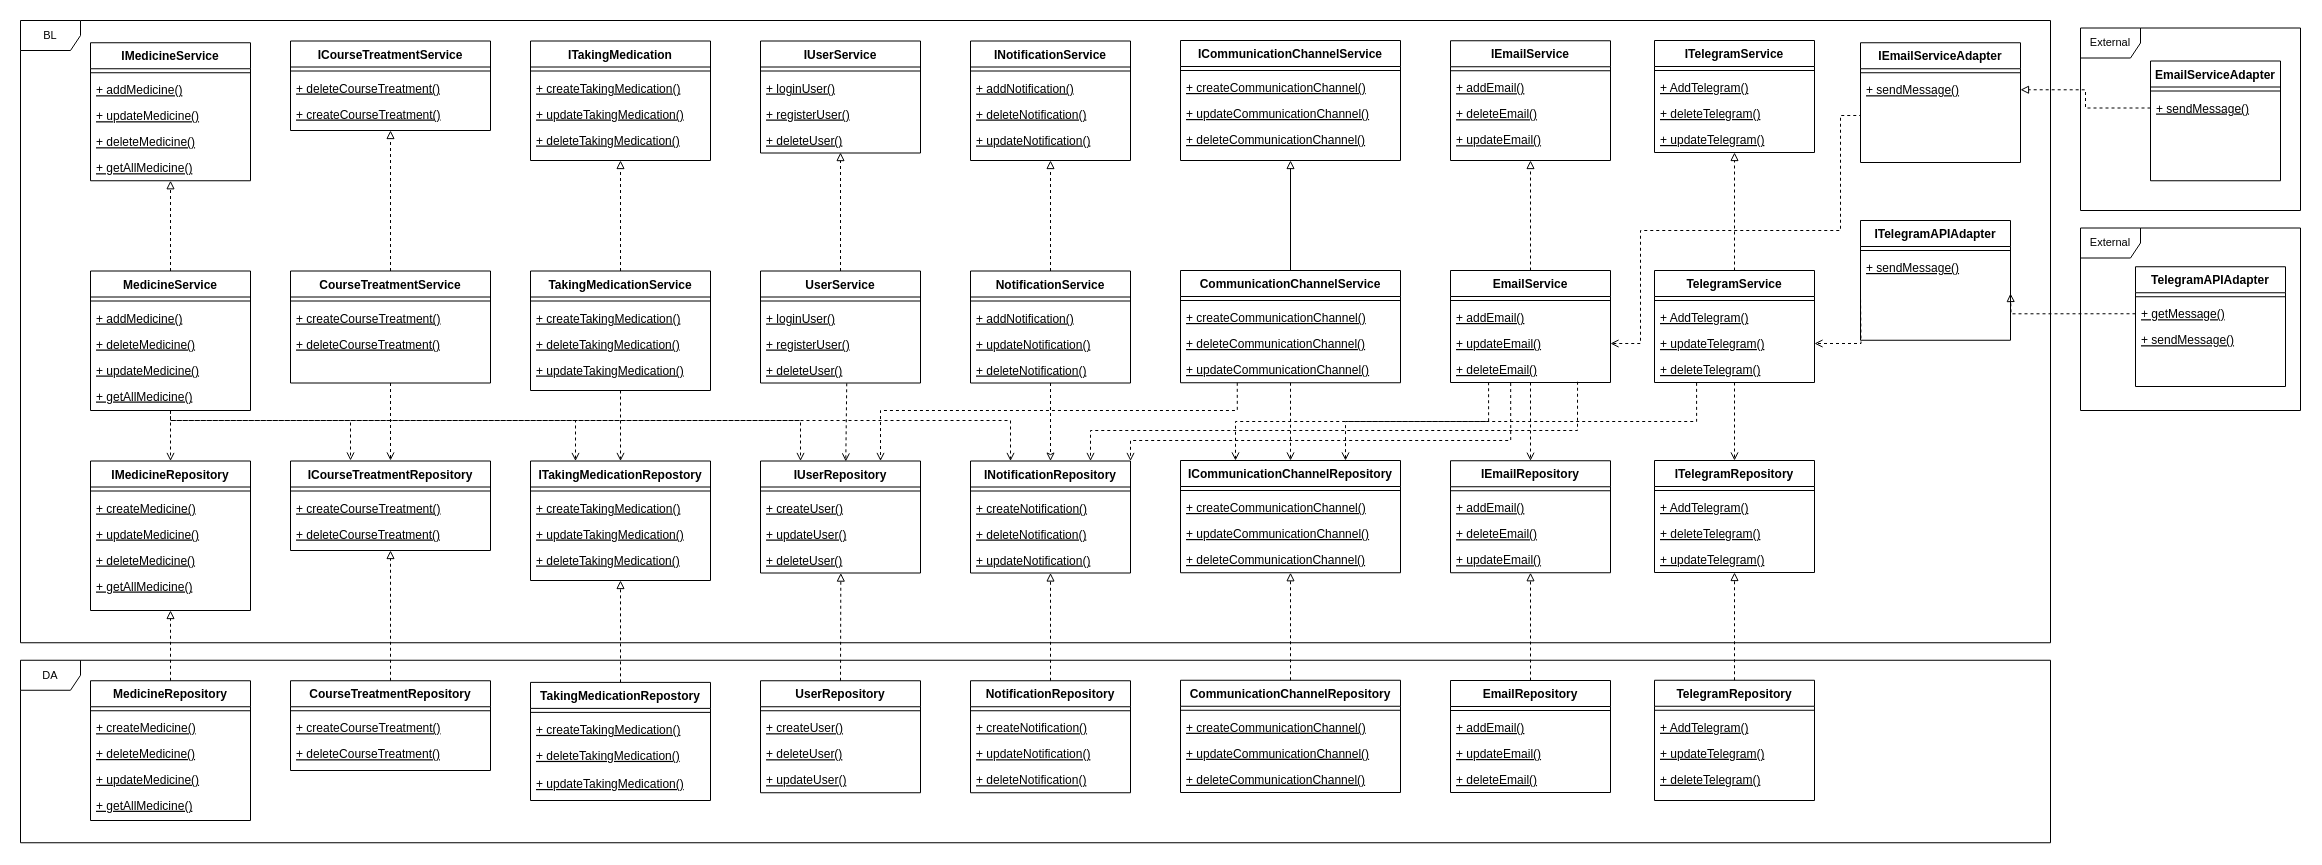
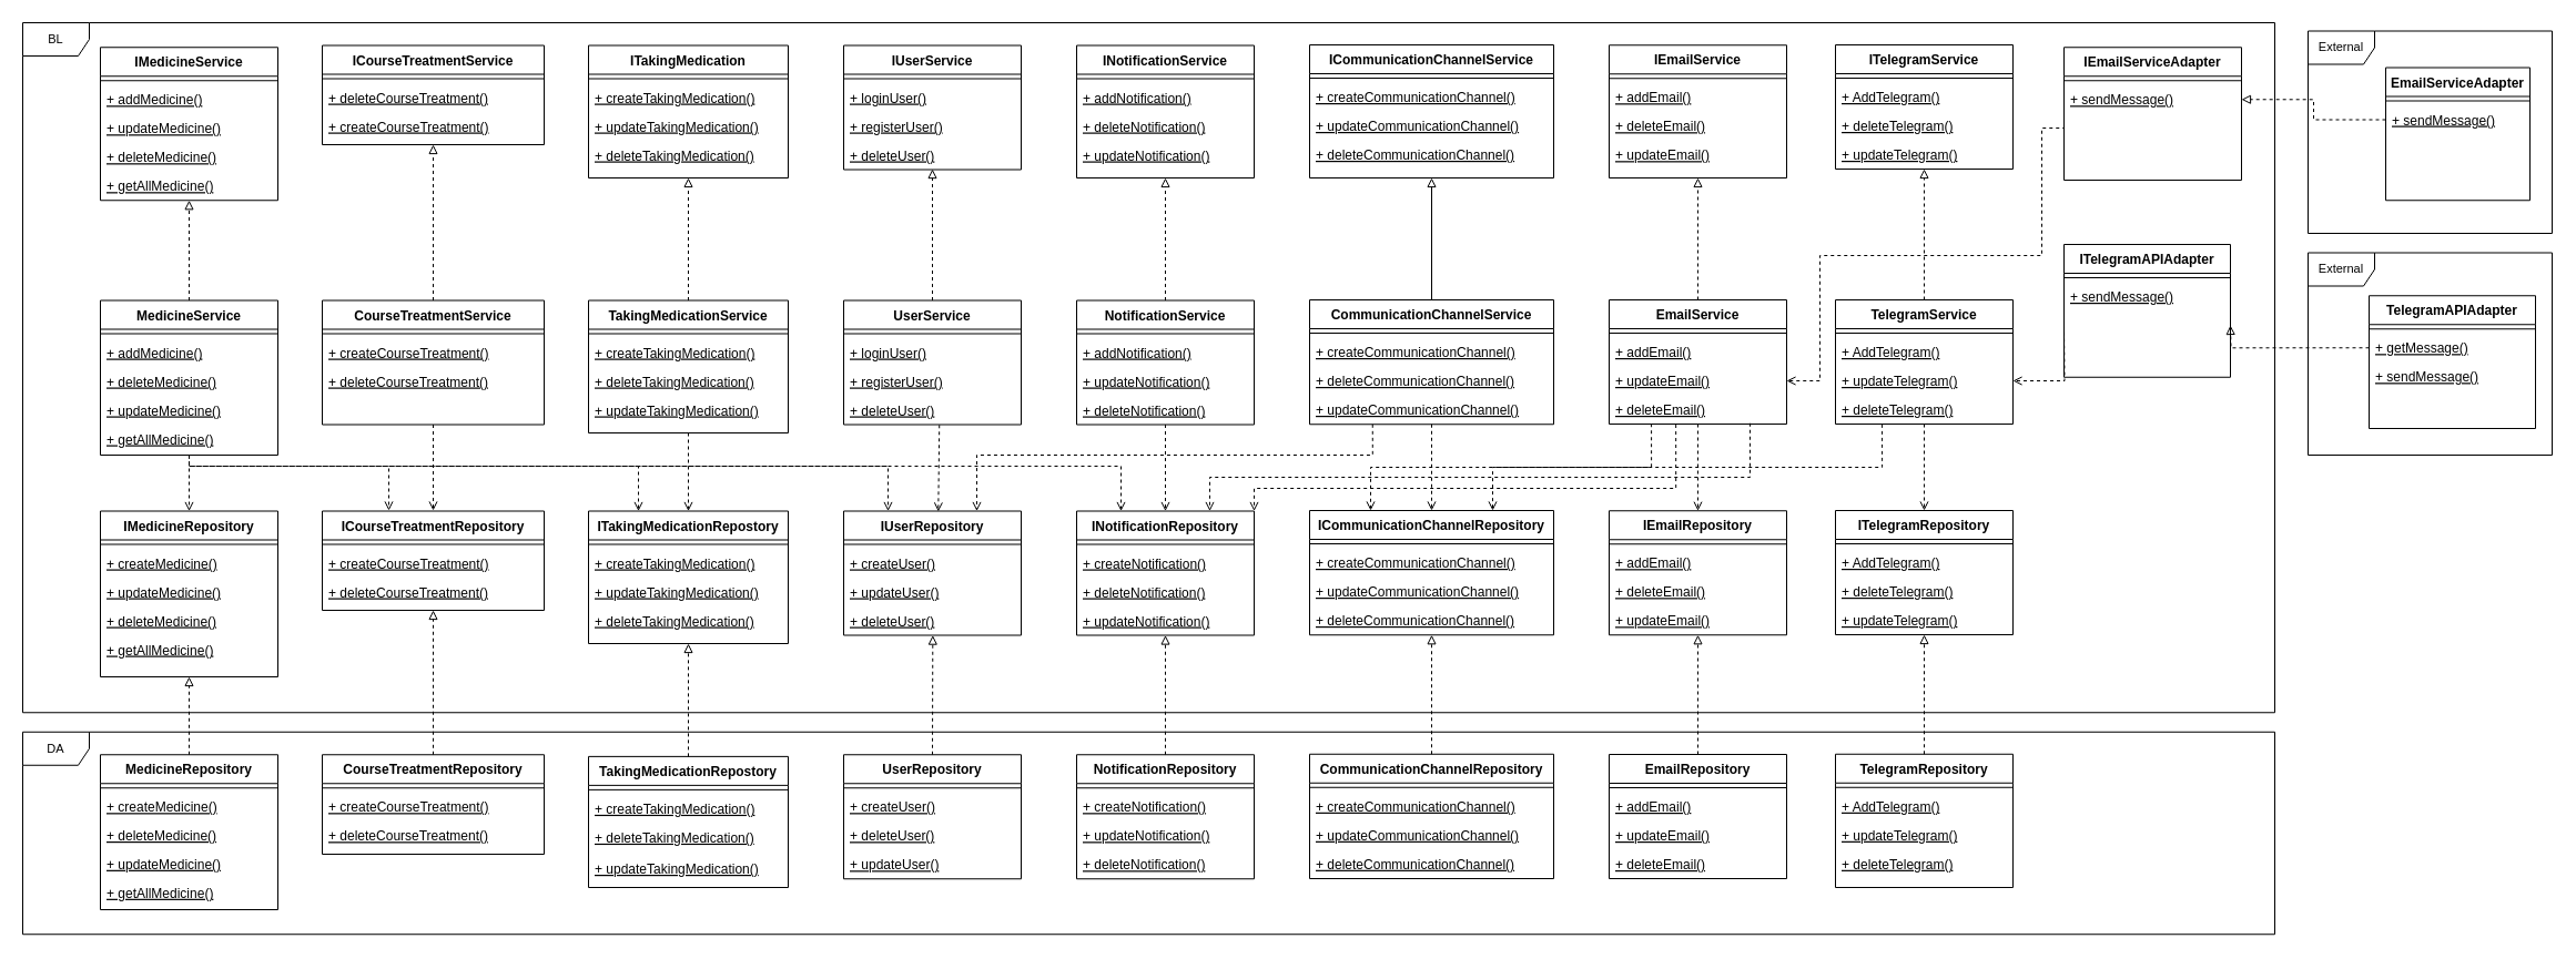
- <mxCell id="133" value="" style="endArrow=classic;html=1;rounded=0;entryX=0.5;entryY=0;entryDx=0;entryDy=0;exitX=0.5;exitY=1;exitDx=0;exitDy=0;dashed=1;endFill=0;" edge="1" parent="1" source="109" target="61"><mxGeometry width="50" height="50" relative="1" as="geometry"><mxPoint x="856" y="393" as="sourcePoint" /><mxPoint x="855" y="471" as="targetPoint" /></mxGeometry></mxCell>
+ <mxCell id="133" value="" style="endArrow=open;html=1;rounded=0;entryX=0.5;entryY=0;entryDx=0;entryDy=0;exitX=0.5;exitY=1;exitDx=0;exitDy=0;dashed=1;endFill=0;" edge="1" parent="1" source="109" target="61"><mxGeometry width="50" height="50" relative="1" as="geometry"><mxPoint x="856" y="393" as="sourcePoint" /><mxPoint x="855" y="471" as="targetPoint" /></mxGeometry></mxCell>
